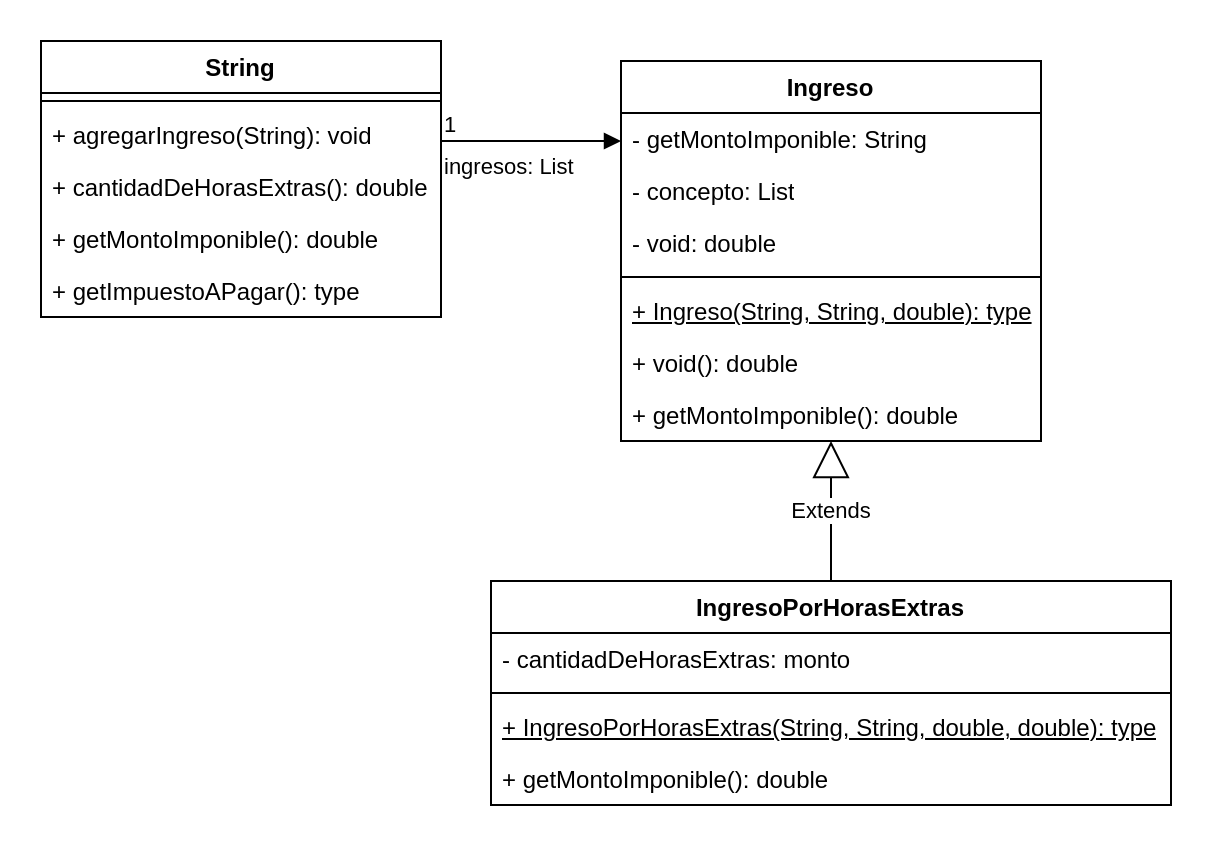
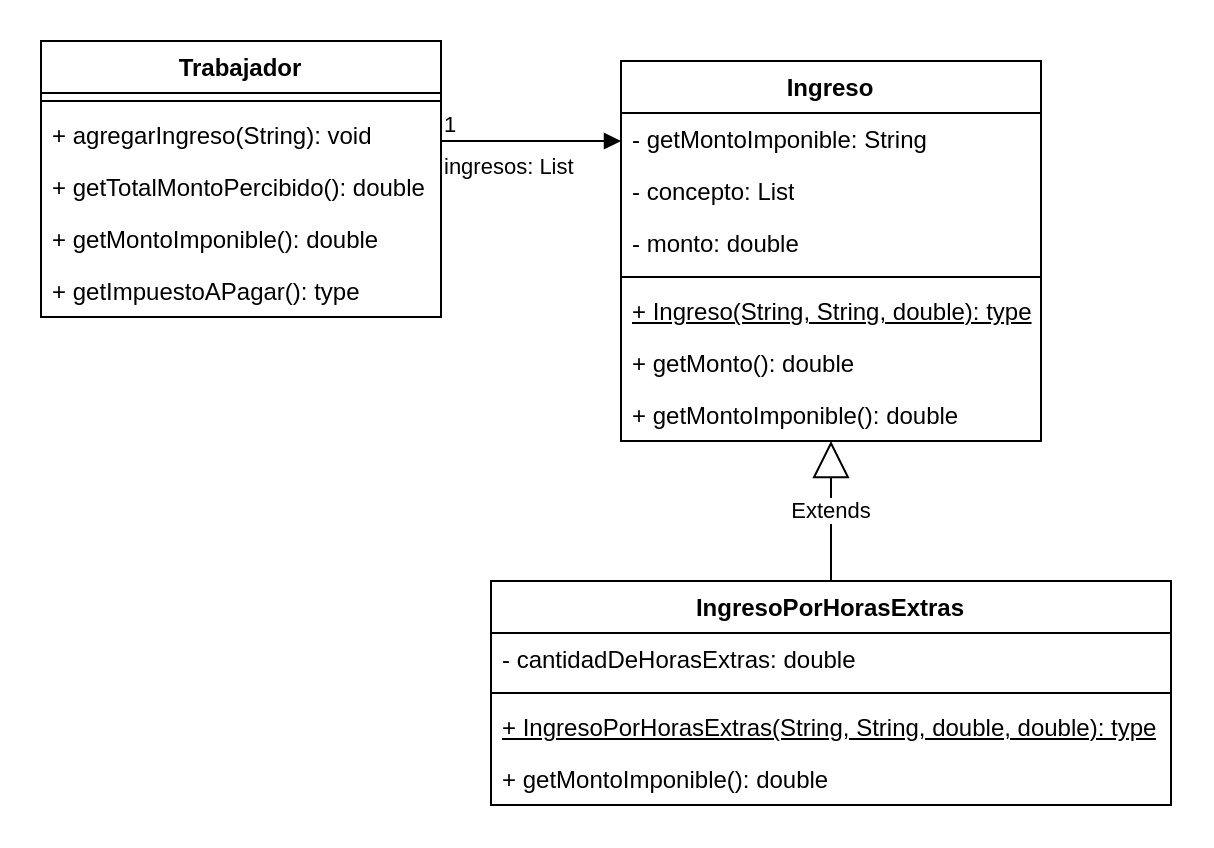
- <mxCell id="2" value="String" style="swimlane;fontStyle=1;align=center;verticalAlign=top;childLayout=stackLayout;horizontal=1;startSize=26;horizontalStack=0;resizeParent=1;resizeParentMax=0;resizeLast=0;collapsible=1;marginBottom=0;whiteSpace=wrap;html=1;" vertex="1" parent="1"><mxGeometry x="20" y="20" width="200" height="138" as="geometry" /></mxCell>
+ <mxCell id="2" value="Trabajador" style="swimlane;fontStyle=1;align=center;verticalAlign=top;childLayout=stackLayout;horizontal=1;startSize=26;horizontalStack=0;resizeParent=1;resizeParentMax=0;resizeLast=0;collapsible=1;marginBottom=0;whiteSpace=wrap;html=1;" vertex="1" parent="1"><mxGeometry x="20" y="20" width="200" height="138" as="geometry" /></mxCell>
- <mxCell id="5" value="+ cantidadDeHorasExtras(): double" style="text;strokeColor=none;fillColor=none;align=left;verticalAlign=top;spacingLeft=4;spacingRight=4;overflow=hidden;rotatable=0;points=[[0,0.5],[1,0.5]];portConstraint=eastwest;whiteSpace=wrap;html=1;" vertex="1" parent="2"><mxGeometry y="60" width="200" height="26" as="geometry" /></mxCell>
+ <mxCell id="5" value="+ getTotalMontoPercibido(): double" style="text;strokeColor=none;fillColor=none;align=left;verticalAlign=top;spacingLeft=4;spacingRight=4;overflow=hidden;rotatable=0;points=[[0,0.5],[1,0.5]];portConstraint=eastwest;whiteSpace=wrap;html=1;" vertex="1" parent="2"><mxGeometry y="60" width="200" height="26" as="geometry" /></mxCell>
- <mxCell id="11" value="- void: double" style="text;strokeColor=none;fillColor=none;align=left;verticalAlign=top;spacingLeft=4;spacingRight=4;overflow=hidden;rotatable=0;points=[[0,0.5],[1,0.5]];portConstraint=eastwest;whiteSpace=wrap;html=1;" vertex="1" parent="8"><mxGeometry y="78" width="210" height="26" as="geometry" /></mxCell>
+ <mxCell id="11" value="- monto: double" style="text;strokeColor=none;fillColor=none;align=left;verticalAlign=top;spacingLeft=4;spacingRight=4;overflow=hidden;rotatable=0;points=[[0,0.5],[1,0.5]];portConstraint=eastwest;whiteSpace=wrap;html=1;" vertex="1" parent="8"><mxGeometry y="78" width="210" height="26" as="geometry" /></mxCell>
- <mxCell id="14" value="+ void(): double" style="text;strokeColor=none;fillColor=none;align=left;verticalAlign=top;spacingLeft=4;spacingRight=4;overflow=hidden;rotatable=0;points=[[0,0.5],[1,0.5]];portConstraint=eastwest;whiteSpace=wrap;html=1;" vertex="1" parent="8"><mxGeometry y="138" width="210" height="26" as="geometry" /></mxCell>
+ <mxCell id="14" value="+ getMonto(): double" style="text;strokeColor=none;fillColor=none;align=left;verticalAlign=top;spacingLeft=4;spacingRight=4;overflow=hidden;rotatable=0;points=[[0,0.5],[1,0.5]];portConstraint=eastwest;whiteSpace=wrap;html=1;" vertex="1" parent="8"><mxGeometry y="138" width="210" height="26" as="geometry" /></mxCell>
- <mxCell id="17" value="- cantidadDeHorasExtras: monto" style="text;strokeColor=none;fillColor=none;align=left;verticalAlign=top;spacingLeft=4;spacingRight=4;overflow=hidden;rotatable=0;points=[[0,0.5],[1,0.5]];portConstraint=eastwest;whiteSpace=wrap;html=1;" vertex="1" parent="16"><mxGeometry y="26" width="340" height="26" as="geometry" /></mxCell>
+ <mxCell id="17" value="- cantidadDeHorasExtras: double" style="text;strokeColor=none;fillColor=none;align=left;verticalAlign=top;spacingLeft=4;spacingRight=4;overflow=hidden;rotatable=0;points=[[0,0.5],[1,0.5]];portConstraint=eastwest;whiteSpace=wrap;html=1;" vertex="1" parent="16"><mxGeometry y="26" width="340" height="26" as="geometry" /></mxCell>
